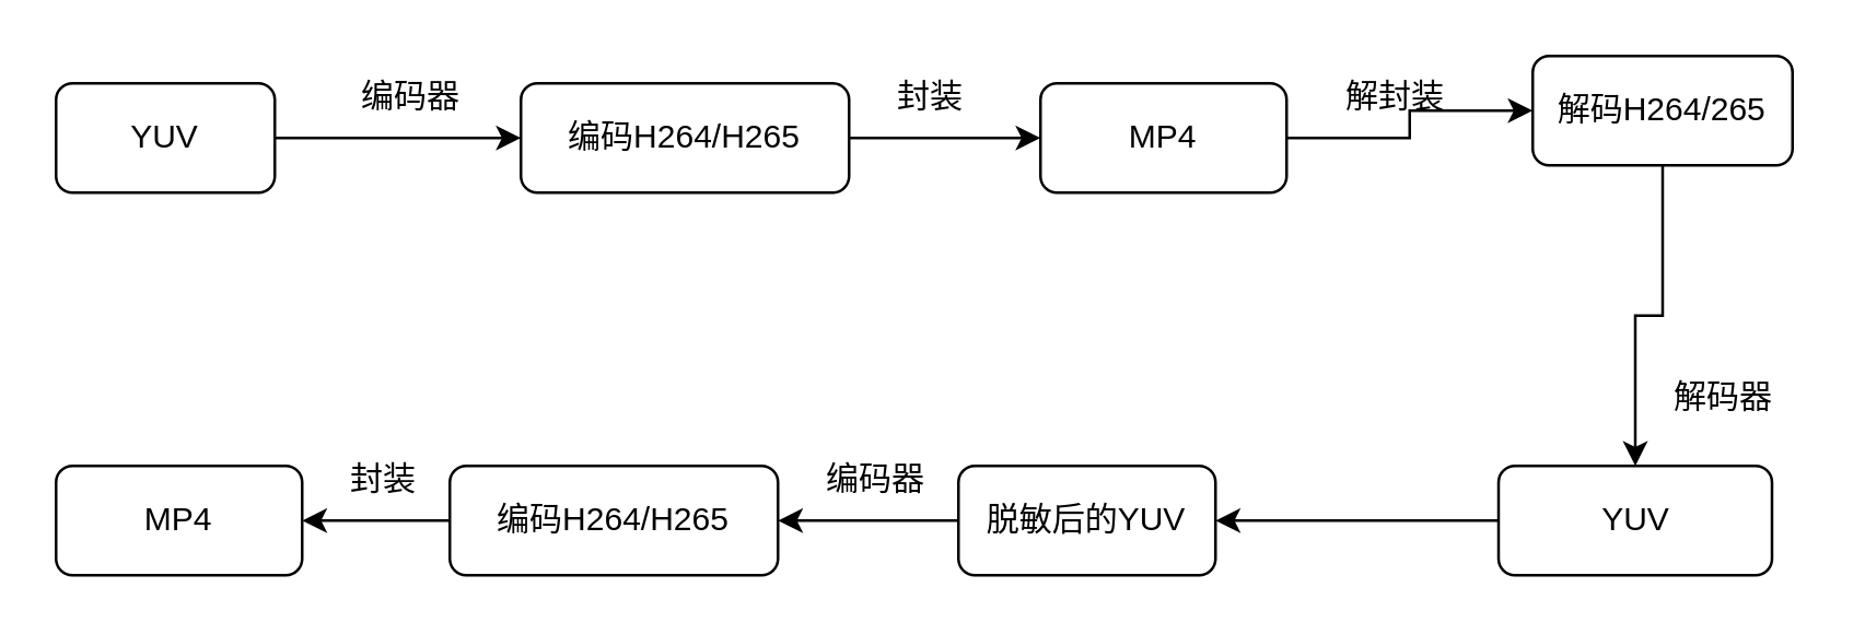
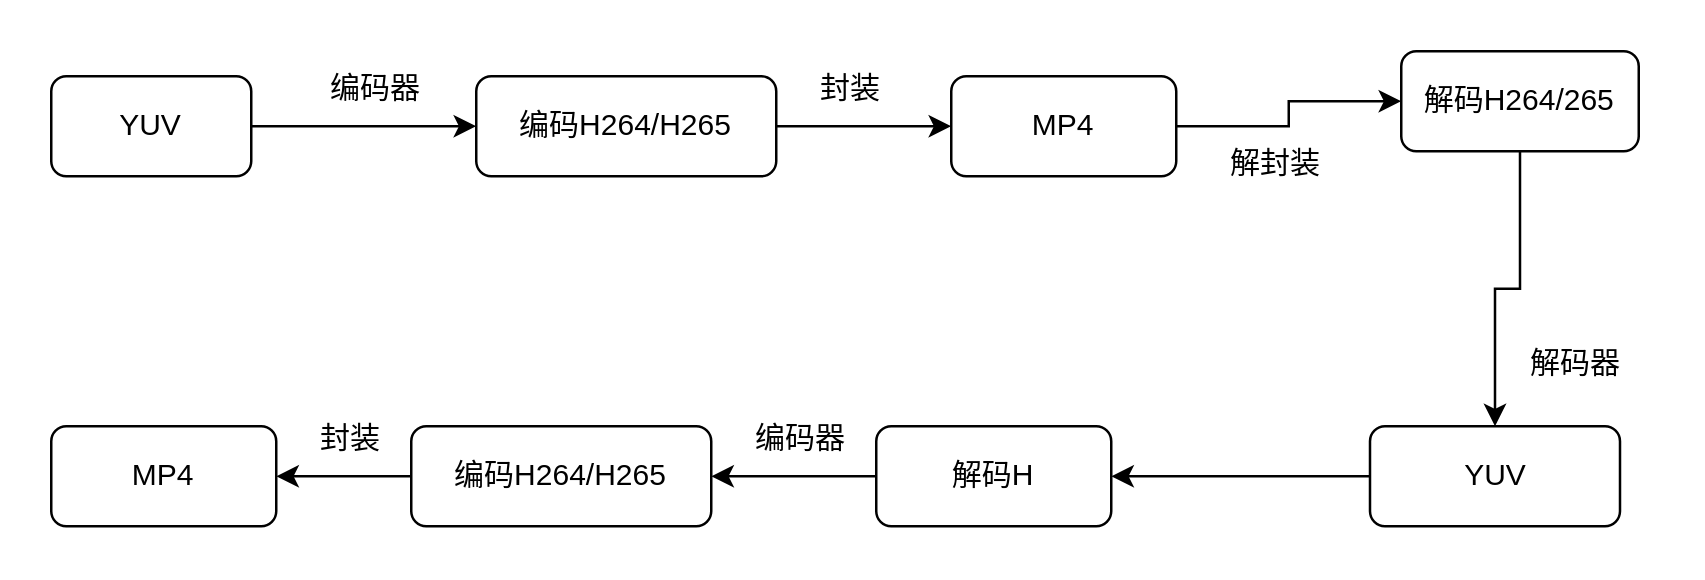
- <mxCell id="10" value="解封装" style="text;strokeColor=none;align=center;fillColor=none;html=1;verticalAlign=middle;whiteSpace=wrap;rounded=0;" vertex="1" parent="1"><mxGeometry x="480" y="20" width="60" height="30" as="geometry" /></mxCell>
+ <mxCell id="10" value="解封装" style="text;strokeColor=none;align=center;fillColor=none;html=1;verticalAlign=middle;whiteSpace=wrap;rounded=0;" vertex="1" parent="1"><mxGeometry x="480" y="50" width="60" height="30" as="geometry" /></mxCell>
- <mxCell id="17" value="&lt;p class=&quot;MsoNormal&quot;&gt;脱敏后的YUV&lt;/p&gt;" style="rounded=1;whiteSpace=wrap;html=1;fontSize=12;glass=0;strokeWidth=1;shadow=0;" vertex="1" parent="1"><mxGeometry x="350" y="170" width="94" height="40" as="geometry" /></mxCell>
+ <mxCell id="17" value="&lt;p class=&quot;MsoNormal&quot;&gt;解码H&lt;/p&gt;" style="rounded=1;whiteSpace=wrap;html=1;fontSize=12;glass=0;strokeWidth=1;shadow=0;" vertex="1" parent="1"><mxGeometry x="350" y="170" width="94" height="40" as="geometry" /></mxCell>
